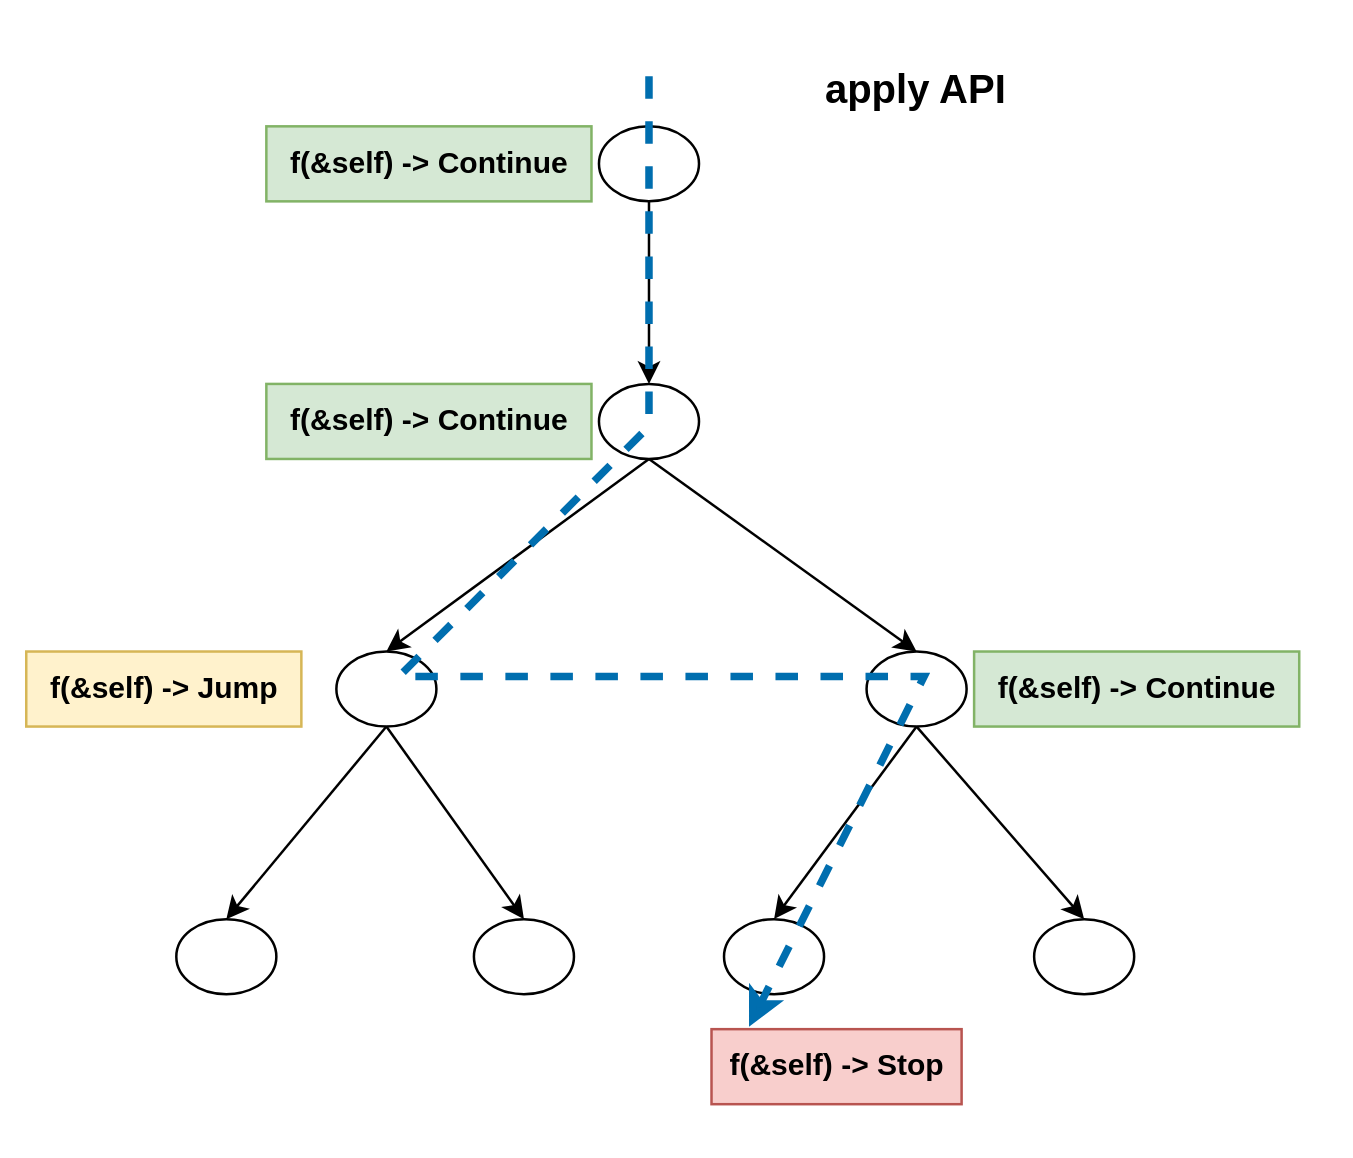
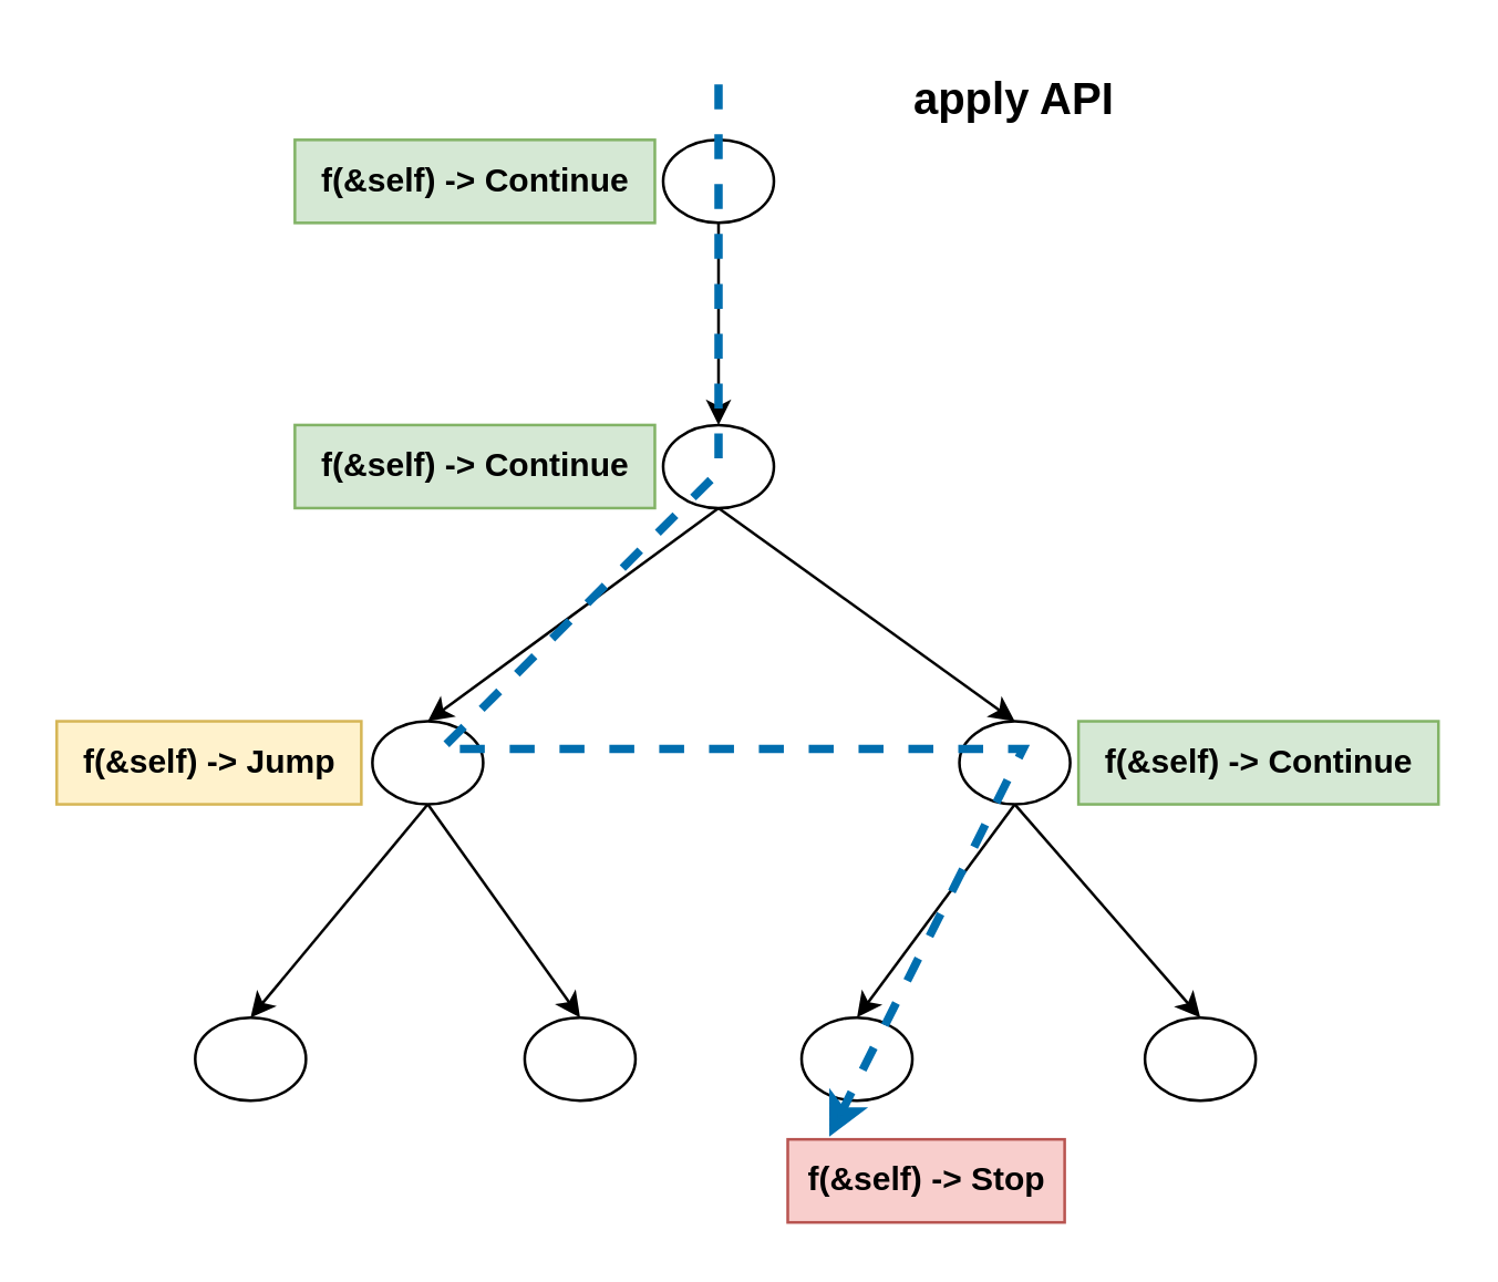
- <mxCell id="21" value="f(&amp;amp;self) -&amp;gt; Jump" style="text;html=1;align=center;verticalAlign=middle;resizable=0;points=[];autosize=1;strokeColor=#d6b656;fillColor=#fff2cc;fontStyle=1" vertex="1" parent="1"><mxGeometry x="10" y="260" width="110" height="30" as="geometry" /></mxCell>
+ <mxCell id="21" value="f(&amp;amp;self) -&amp;gt; Jump" style="text;html=1;align=center;verticalAlign=middle;resizable=0;points=[];autosize=1;strokeColor=#d6b656;fillColor=#fff2cc;fontStyle=1" vertex="1" parent="1"><mxGeometry x="20" y="260" width="110" height="30" as="geometry" /></mxCell>
